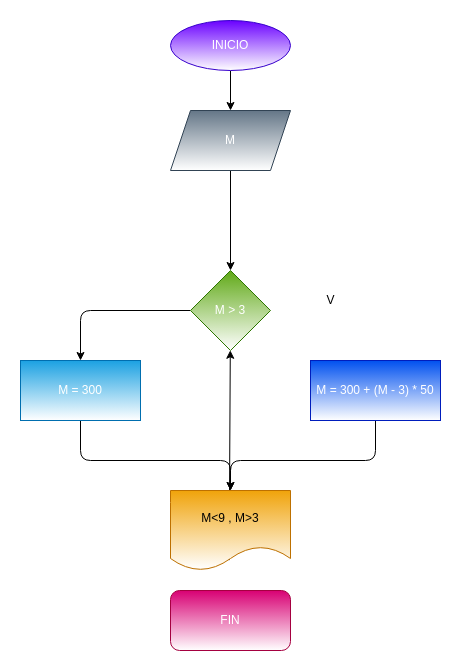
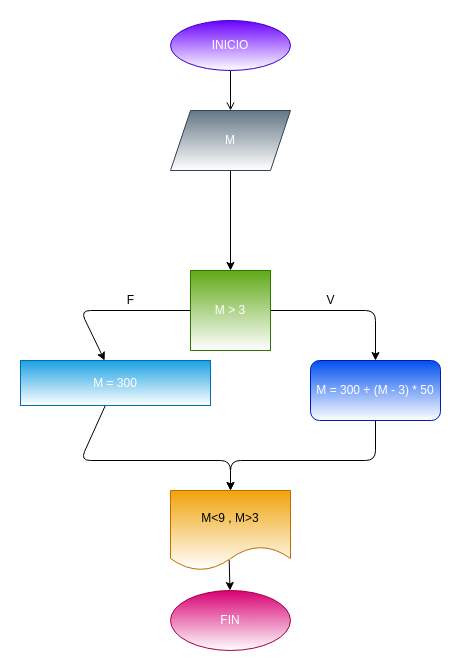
- <mxCell id="2" value="" style="edgeStyle=none;html=1;" edge="1" parent="1" source="3" target="5"><mxGeometry relative="1" as="geometry" /></mxCell>
+ <mxCell id="2" value="" style="edgeStyle=none;html=1;endArrow=open;" edge="1" parent="1" source="3" target="5"><mxGeometry relative="1" as="geometry" /></mxCell>
+ <mxCell id="9" value="F" style="text;html=1;align=center;verticalAlign=middle;resizable=0;points=[];autosize=1;strokeColor=none;fillColor=none;" vertex="1" parent="1"><mxGeometry x="120" y="290" width="20" height="20" as="geometry" /></mxCell>
- <mxCell id="8" value="M &amp;gt; 3" style="rhombus;whiteSpace=wrap;html=1;fillColor=#60a917;fontColor=#ffffff;strokeColor=#2D7600;gradientColor=#ffffff;" vertex="1" parent="1"><mxGeometry x="190" y="270" width="80" height="80" as="geometry" /></mxCell>
+ <mxCell id="8" value="M &amp;gt; 3" style="whiteSpace=wrap;html=1;fillColor=#60a917;fontColor=#ffffff;strokeColor=#2D7600;gradientColor=#ffffff;rounded=0;" vertex="1" parent="1"><mxGeometry x="190" y="270" width="80" height="80" as="geometry" /></mxCell>
+ <mxCell id="7" value="" style="edgeStyle=none;html=1;entryX=0.5;entryY=0;entryDx=0;entryDy=0;" edge="1" parent="1" source="8" target="17"><mxGeometry relative="1" as="geometry"><Array as="points"><mxPoint x="375" y="310" /></Array></mxGeometry></mxCell>
- <mxCell id="15" value="M = 300" style="whiteSpace=wrap;html=1;fillColor=#1ba1e2;fontColor=#ffffff;strokeColor=#006EAF;gradientColor=#ffffff;" vertex="1" parent="1"><mxGeometry x="20" y="360" width="120" height="60" as="geometry" /></mxCell>
+ <mxCell id="15" value="M = 300" style="whiteSpace=wrap;html=1;fillColor=#1ba1e2;fontColor=#ffffff;strokeColor=#006EAF;gradientColor=#ffffff;" vertex="1" parent="1"><mxGeometry x="20" y="360" width="190" height="45" as="geometry" /></mxCell>
- <mxCell id="17" value="M = 300 + (M - 3) * 50" style="whiteSpace=wrap;html=1;fillColor=#0050ef;fontColor=#ffffff;strokeColor=#001DBC;gradientColor=#ffffff;" vertex="1" parent="1"><mxGeometry x="310" y="360" width="130" height="60" as="geometry" /></mxCell>
+ <mxCell id="17" value="M = 300 + (M - 3) * 50" style="whiteSpace=wrap;html=1;fillColor=#0050ef;fontColor=#ffffff;strokeColor=#001DBC;gradientColor=#ffffff;rounded=1;" vertex="1" parent="1"><mxGeometry x="310" y="360" width="130" height="60" as="geometry" /></mxCell>
- <mxCell id="11" value="" style="edgeStyle=none;html=1;exitX=0.489;exitY=0.87;exitDx=0;exitDy=0;exitPerimeter=0;" edge="1" parent="1" source="12" target="8"><mxGeometry relative="1" as="geometry" /></mxCell>
+ <mxCell id="11" value="" style="edgeStyle=none;html=1;exitX=0.489;exitY=0.87;exitDx=0;exitDy=0;exitPerimeter=0;" edge="1" parent="1" source="12" target="13"><mxGeometry relative="1" as="geometry" /></mxCell>
- <mxCell id="13" value="FIN" style="whiteSpace=wrap;html=1;fillColor=#d80073;fontColor=#ffffff;strokeColor=#A50040;gradientColor=#ffffff;rounded=1;" vertex="1" parent="1"><mxGeometry x="170" y="590" width="120" height="60" as="geometry" /></mxCell>
+ <mxCell id="13" value="FIN" style="ellipse;whiteSpace=wrap;html=1;fillColor=#d80073;fontColor=#ffffff;strokeColor=#A50040;gradientColor=#ffffff;" vertex="1" parent="1"><mxGeometry x="170" y="590" width="120" height="60" as="geometry" /></mxCell>
